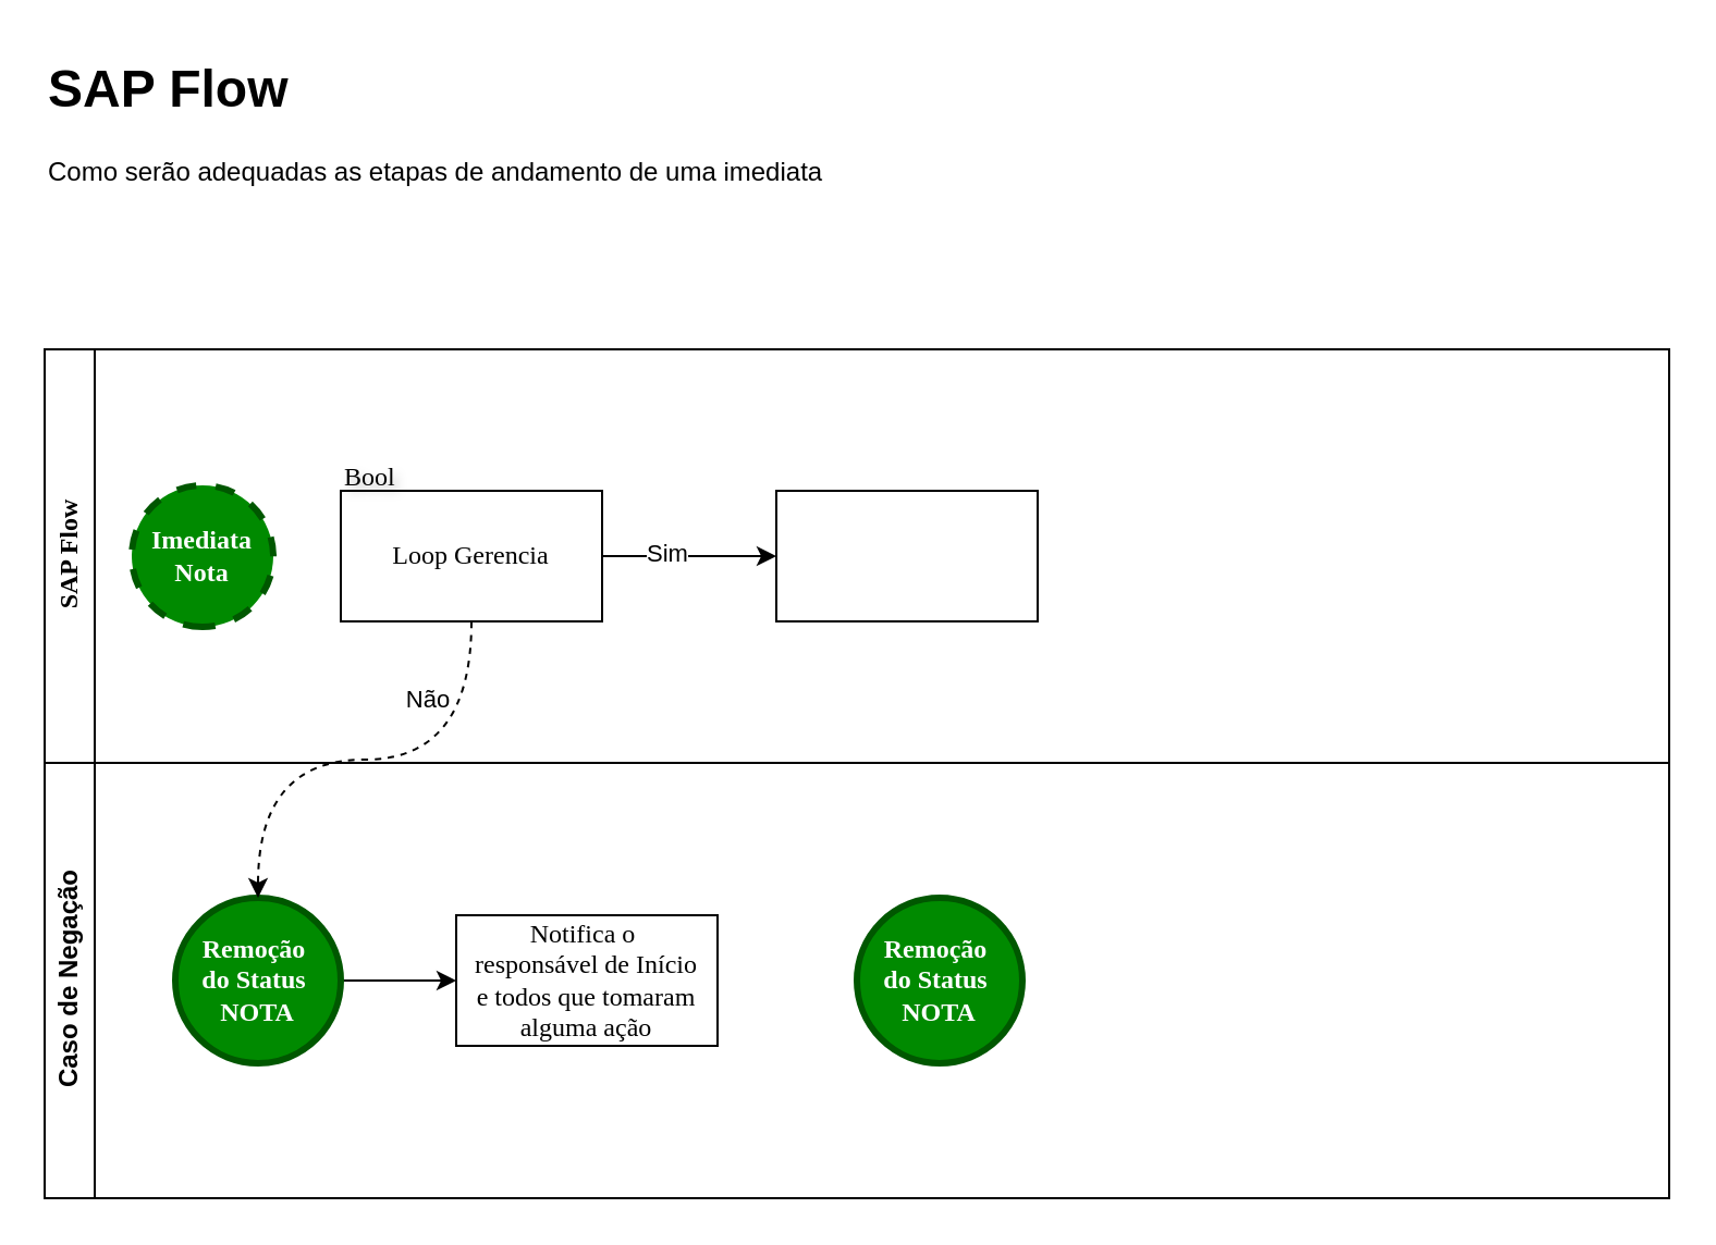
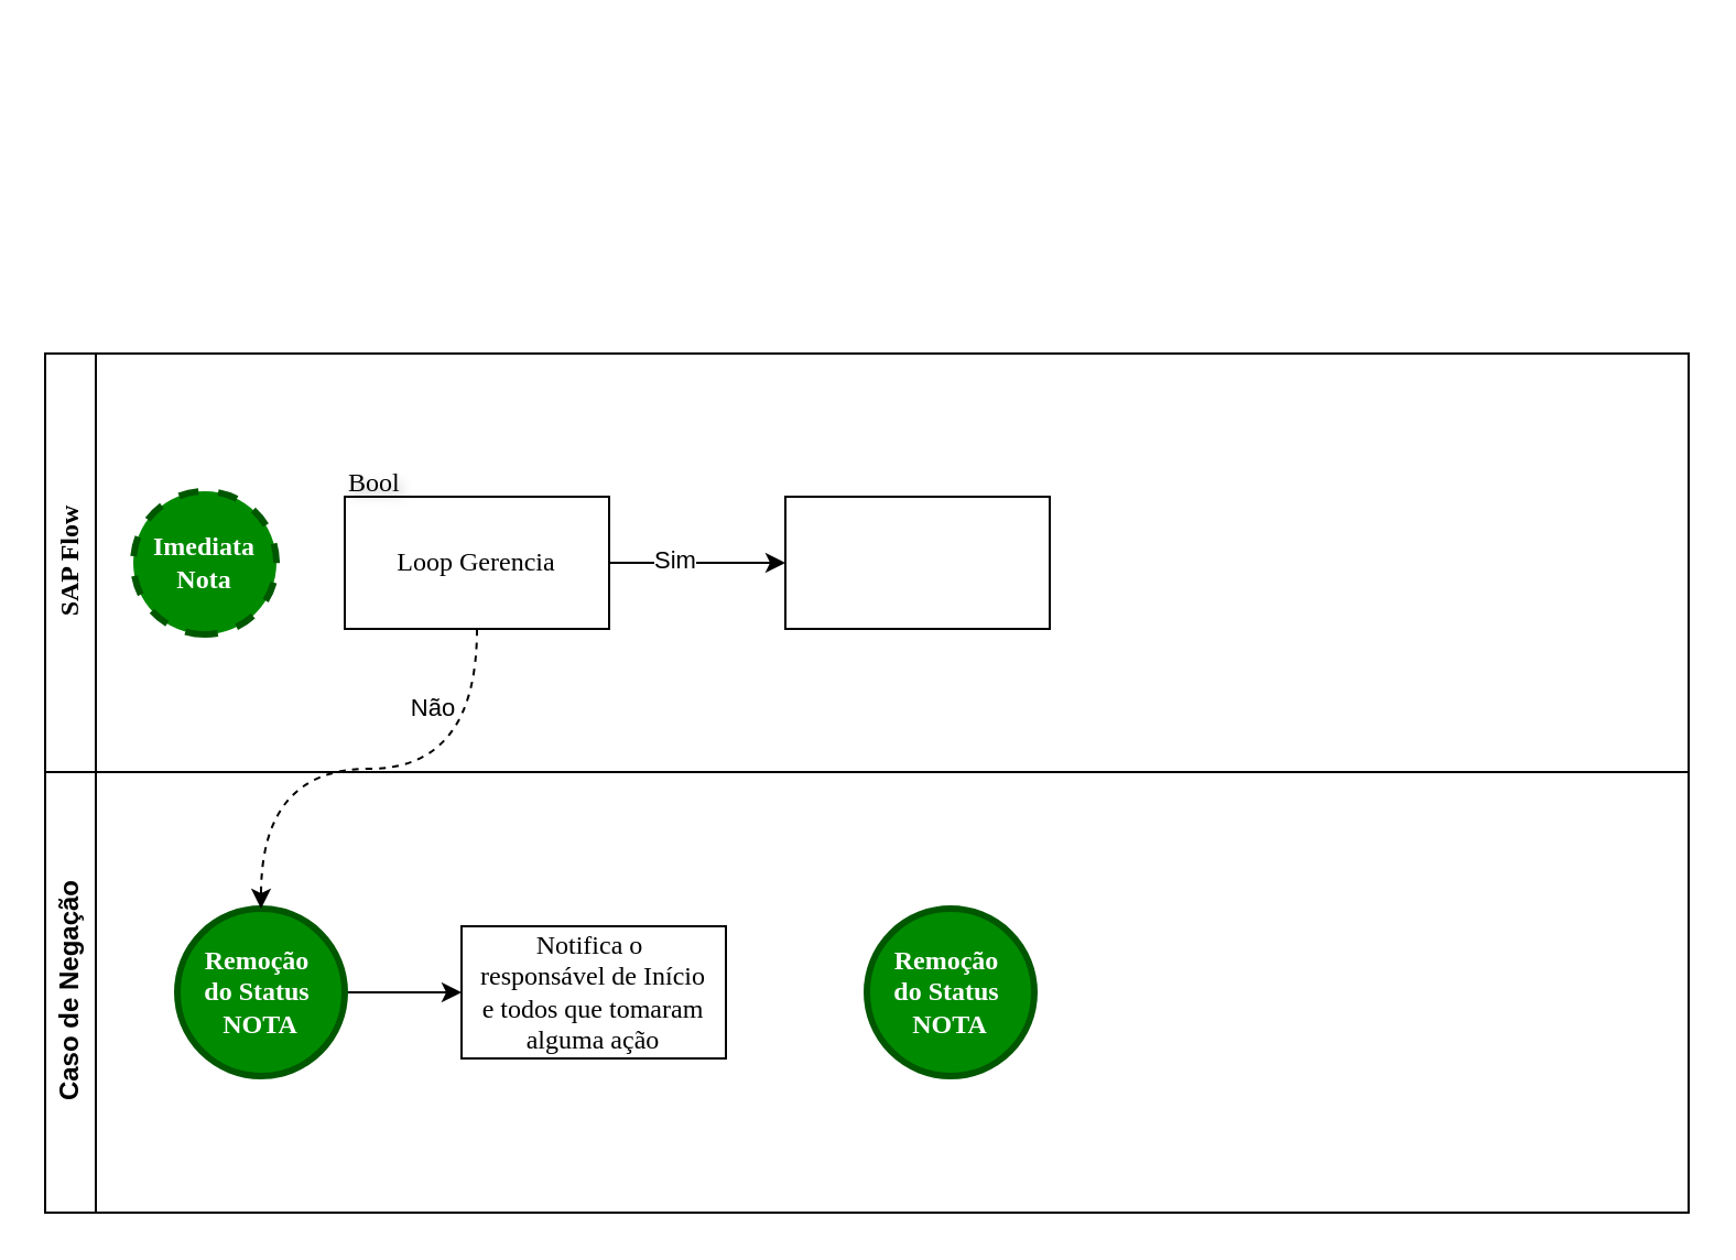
- <mxCell id="16" value="&lt;h1 style=&quot;margin-top: 0px;&quot;&gt;SAP Flow&lt;/h1&gt;&lt;p&gt;Como serão adequadas as etapas de andamento de uma imediata&lt;/p&gt;" style="text;html=1;whiteSpace=wrap;overflow=hidden;rounded=0;" vertex="1" parent="1"><mxGeometry x="20" y="20" width="419" height="120" as="geometry" /></mxCell>
